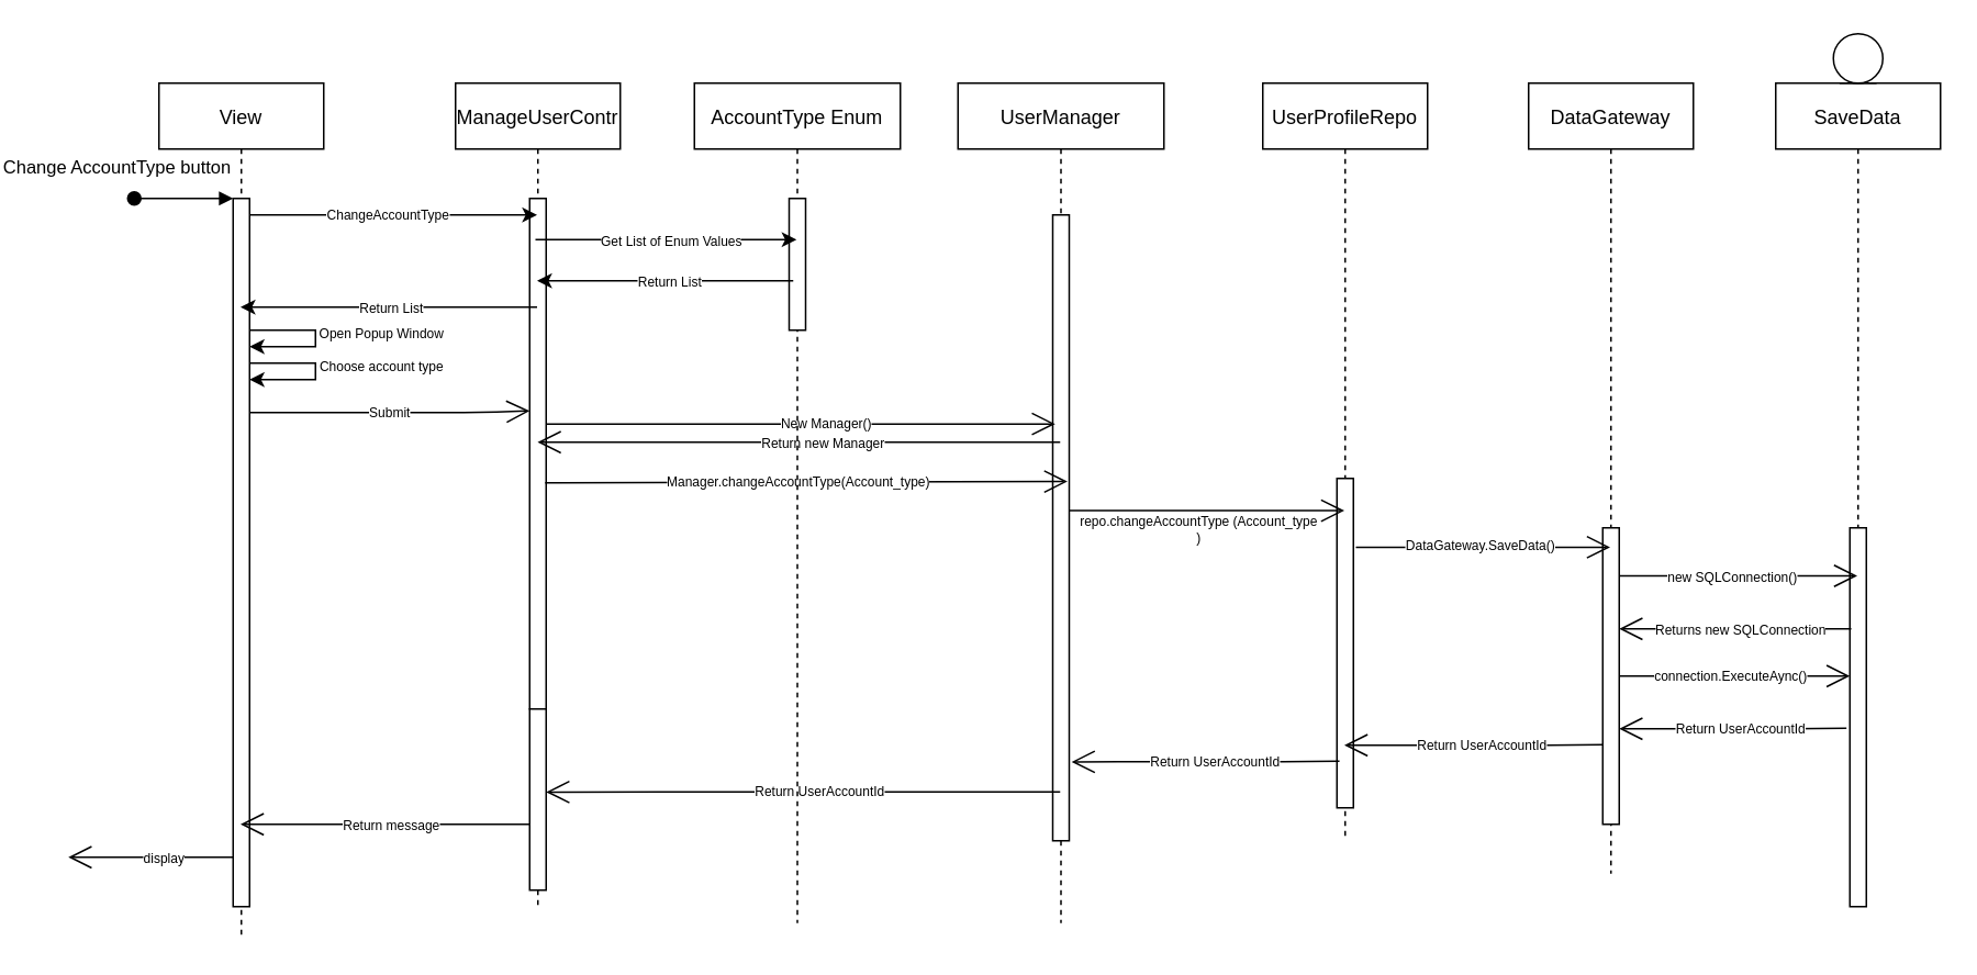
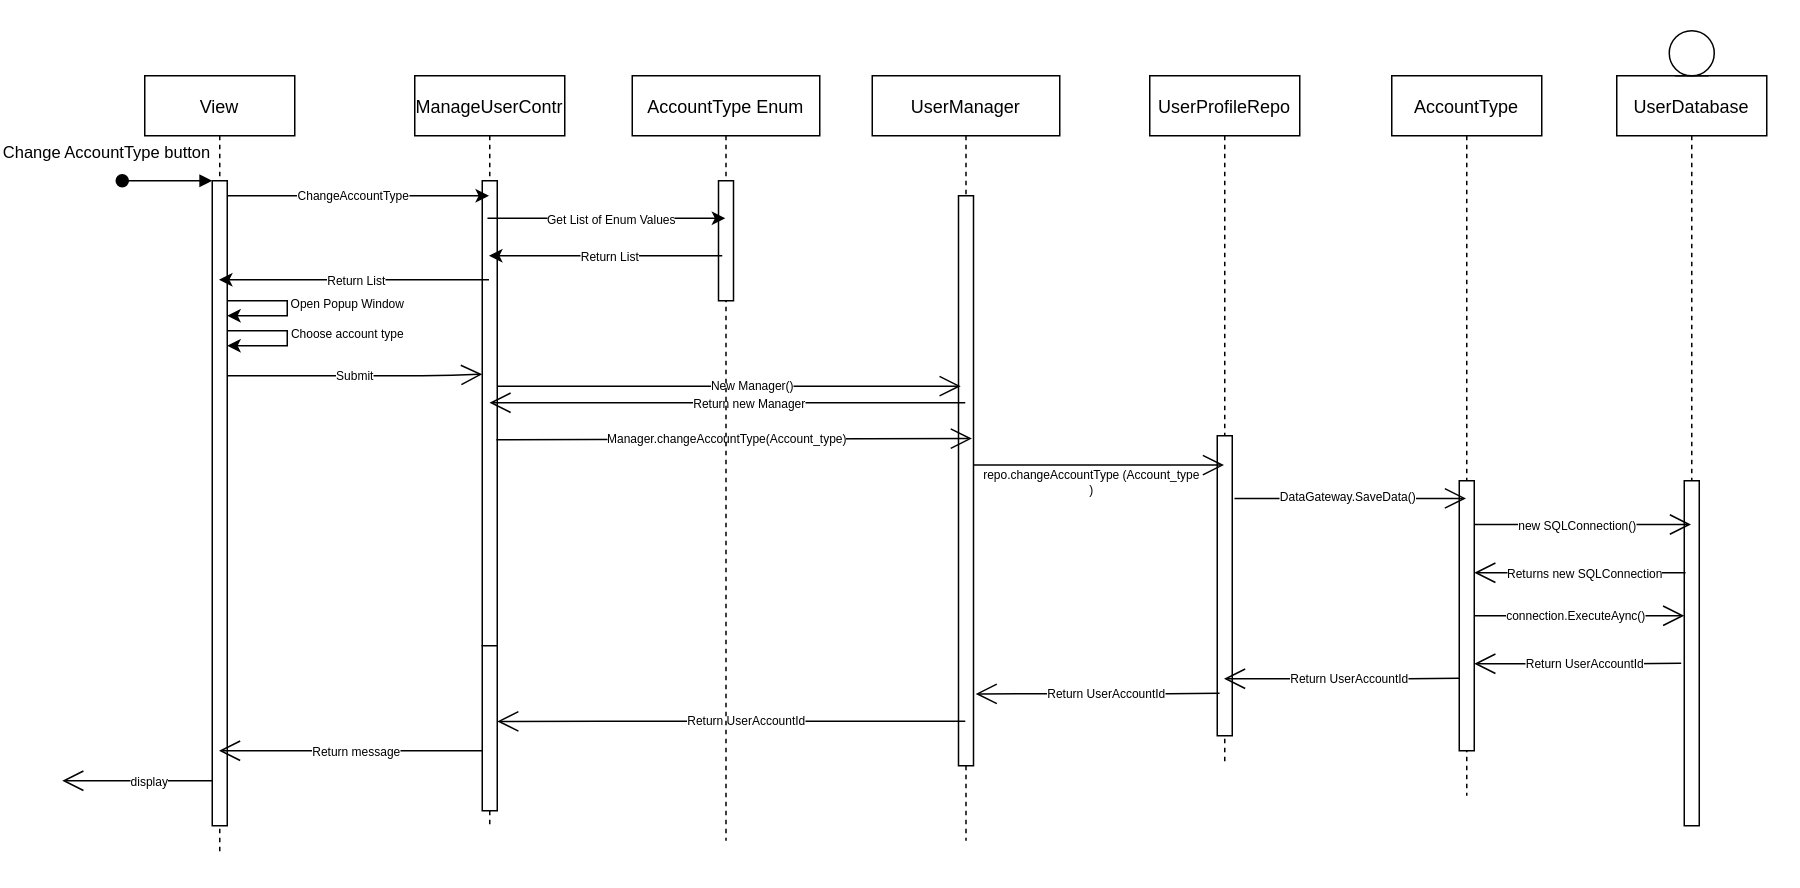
- <mxCell id="9" value="DataGateway" style="shape=umlLifeline;perimeter=lifelinePerimeter;container=1;collapsible=0;recursiveResize=0;rounded=0;shadow=0;strokeWidth=1;" parent="1" vertex="1"><mxGeometry x="906.34" y="50" width="100" height="480" as="geometry" /></mxCell>
+ <mxCell id="9" value="AccountType" style="shape=umlLifeline;perimeter=lifelinePerimeter;container=1;collapsible=0;recursiveResize=0;rounded=0;shadow=0;strokeWidth=1;" parent="1" vertex="1"><mxGeometry x="906.34" y="50" width="100" height="480" as="geometry" /></mxCell>
- <mxCell id="21" value="SaveData" style="shape=umlLifeline;perimeter=lifelinePerimeter;container=1;collapsible=0;recursiveResize=0;rounded=0;shadow=0;strokeWidth=1;" parent="1" vertex="1"><mxGeometry x="1056.34" y="50" width="100" height="500" as="geometry" /></mxCell>
+ <mxCell id="21" value="UserDatabase" style="shape=umlLifeline;perimeter=lifelinePerimeter;container=1;collapsible=0;recursiveResize=0;rounded=0;shadow=0;strokeWidth=1;" parent="1" vertex="1"><mxGeometry x="1056.34" y="50" width="100" height="500" as="geometry" /></mxCell>
